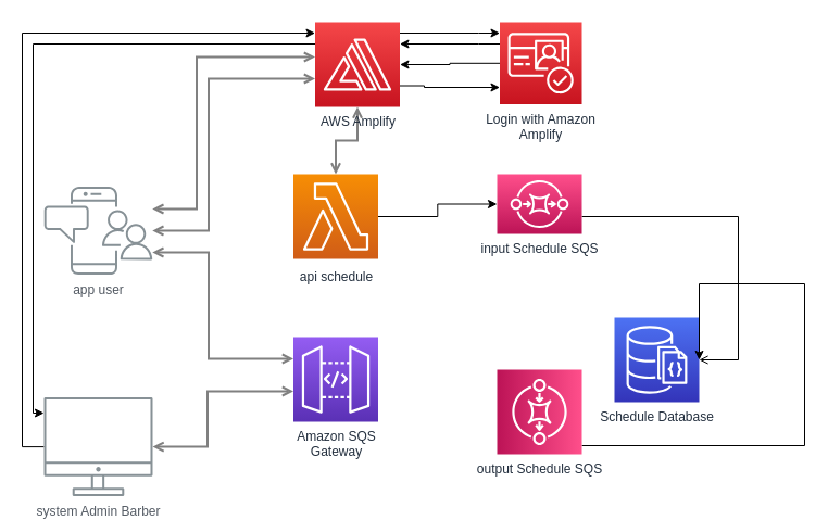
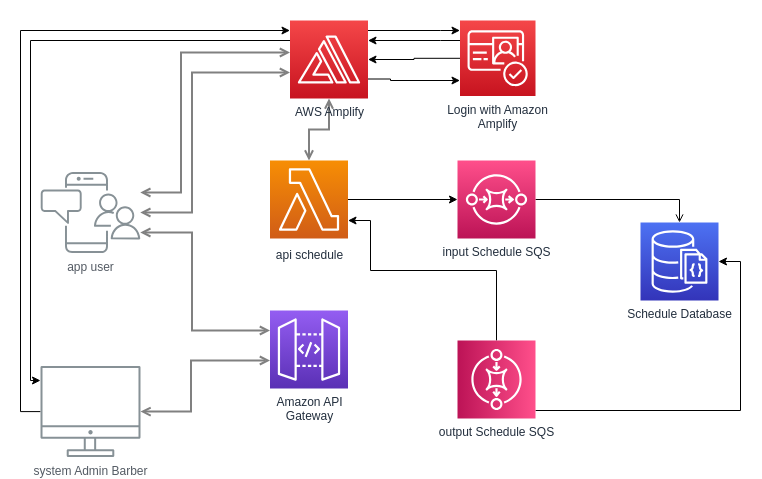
- <mxCell id="21" value="input Schedule SQS" style="sketch=0;points=[[0,0,0],[0.25,0,0],[0.5,0,0],[0.75,0,0],[1,0,0],[0,1,0],[0.25,1,0],[0.5,1,0],[0.75,1,0],[1,1,0],[0,0.25,0],[0,0.5,0],[0,0.75,0],[1,0.25,0],[1,0.5,0],[1,0.75,0]];outlineConnect=0;fontColor=#232F3E;gradientColor=#FF4F8B;gradientDirection=north;fillColor=#BC1356;strokeColor=#ffffff;dashed=0;verticalLabelPosition=bottom;verticalAlign=top;align=center;html=1;fontSize=12;fontStyle=0;aspect=fixed;shape=mxgraph.aws4.resourceIcon;resIcon=mxgraph.aws4.sqs;" parent="1" vertex="1"><mxGeometry x="457" y="160" width="78" height="55" as="geometry" /></mxCell>
+ <mxCell id="21" value="input Schedule SQS" style="sketch=0;points=[[0,0,0],[0.25,0,0],[0.5,0,0],[0.75,0,0],[1,0,0],[0,1,0],[0.25,1,0],[0.5,1,0],[0.75,1,0],[1,1,0],[0,0.25,0],[0,0.5,0],[0,0.75,0],[1,0.25,0],[1,0.5,0],[1,0.75,0]];outlineConnect=0;fontColor=#232F3E;gradientColor=#FF4F8B;gradientDirection=north;fillColor=#BC1356;strokeColor=#ffffff;dashed=0;verticalLabelPosition=bottom;verticalAlign=top;align=center;html=1;fontSize=12;fontStyle=0;aspect=fixed;shape=mxgraph.aws4.resourceIcon;resIcon=mxgraph.aws4.sqs;" parent="1" vertex="1"><mxGeometry x="457" y="160" width="78" height="78" as="geometry" /></mxCell>
+ <mxCell id="24" style="edgeStyle=orthogonalEdgeStyle;rounded=0;orthogonalLoop=1;jettySize=auto;html=1;" edge="1" parent="1" source="25" target="14"><mxGeometry relative="1" as="geometry"><Array as="points"><mxPoint x="496" y="270" /><mxPoint x="370" y="270" /><mxPoint x="370" y="220" /></Array></mxGeometry></mxCell>
- <mxCell id="22" value="Schedule Database" style="sketch=0;points=[[0,0,0],[0.25,0,0],[0.5,0,0],[0.75,0,0],[1,0,0],[0,1,0],[0.25,1,0],[0.5,1,0],[0.75,1,0],[1,1,0],[0,0.25,0],[0,0.5,0],[0,0.75,0],[1,0.25,0],[1,0.5,0],[1,0.75,0]];outlineConnect=0;fontColor=#232F3E;gradientColor=#4D72F3;gradientDirection=north;fillColor=#3334B9;strokeColor=#ffffff;dashed=0;verticalLabelPosition=bottom;verticalAlign=top;align=center;html=1;fontSize=12;fontStyle=0;aspect=fixed;shape=mxgraph.aws4.resourceIcon;resIcon=mxgraph.aws4.documentdb_with_mongodb_compatibility;" parent="1" vertex="1"><mxGeometry x="565" y="292" width="78" height="78" as="geometry" /></mxCell>
+ <mxCell id="22" value="Schedule Database" style="sketch=0;points=[[0,0,0],[0.25,0,0],[0.5,0,0],[0.75,0,0],[1,0,0],[0,1,0],[0.25,1,0],[0.5,1,0],[0.75,1,0],[1,1,0],[0,0.25,0],[0,0.5,0],[0,0.75,0],[1,0.25,0],[1,0.5,0],[1,0.75,0]];outlineConnect=0;fontColor=#232F3E;gradientColor=#4D72F3;gradientDirection=north;fillColor=#3334B9;strokeColor=#ffffff;dashed=0;verticalLabelPosition=bottom;verticalAlign=top;align=center;html=1;fontSize=12;fontStyle=0;aspect=fixed;shape=mxgraph.aws4.resourceIcon;resIcon=mxgraph.aws4.documentdb_with_mongodb_compatibility;" parent="1" vertex="1"><mxGeometry x="640" y="222" width="78" height="78" as="geometry" /></mxCell>
- <mxCell id="15" value="Amazon SQS&lt;br&gt;Gateway&lt;br&gt;" style="outlineConnect=0;fontColor=#232F3E;gradientColor=#945DF2;gradientDirection=north;fillColor=#5A30B5;strokeColor=#ffffff;dashed=0;verticalLabelPosition=bottom;verticalAlign=top;align=center;html=1;fontSize=12;fontStyle=0;aspect=fixed;shape=mxgraph.aws4.resourceIcon;resIcon=mxgraph.aws4.api_gateway;labelBackgroundColor=#ffffff;" parent="1" vertex="1"><mxGeometry x="269.5" y="310" width="78" height="78" as="geometry" /></mxCell>
+ <mxCell id="15" value="Amazon API&lt;br&gt;Gateway&lt;br&gt;" style="outlineConnect=0;fontColor=#232F3E;gradientColor=#945DF2;gradientDirection=north;fillColor=#5A30B5;strokeColor=#ffffff;dashed=0;verticalLabelPosition=bottom;verticalAlign=top;align=center;html=1;fontSize=12;fontStyle=0;aspect=fixed;shape=mxgraph.aws4.resourceIcon;resIcon=mxgraph.aws4.api_gateway;labelBackgroundColor=#ffffff;" parent="1" vertex="1"><mxGeometry x="269.5" y="310" width="78" height="78" as="geometry" /></mxCell>
